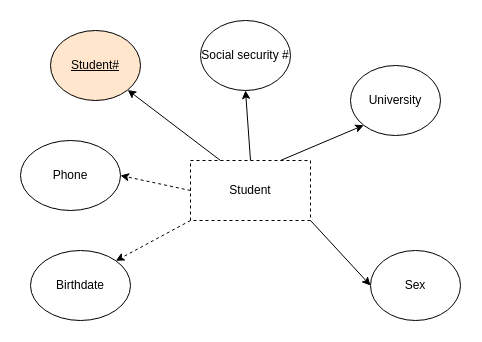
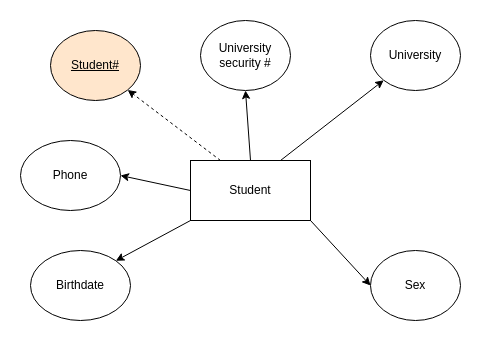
- <mxCell id="6" value="Social security #" style="ellipse;whiteSpace=wrap;html=1;" vertex="1" parent="1"><mxGeometry x="200" y="20" width="90" height="70" as="geometry" /></mxCell>
+ <mxCell id="6" value="University security #" style="ellipse;whiteSpace=wrap;html=1;" vertex="1" parent="1"><mxGeometry x="200" y="20" width="90" height="70" as="geometry" /></mxCell>
- <mxCell id="3" value="University" style="ellipse;whiteSpace=wrap;html=1;" vertex="1" parent="1"><mxGeometry x="350" y="65" width="90" height="70" as="geometry" /></mxCell>
+ <mxCell id="3" value="University" style="ellipse;whiteSpace=wrap;html=1;" vertex="1" parent="1"><mxGeometry x="370" y="20" width="90" height="70" as="geometry" /></mxCell>
- <mxCell id="11" value="" style="endArrow=classic;html=1;rounded=0;exitX=0.25;exitY=0;exitDx=0;exitDy=0;" edge="1" parent="1" source="2" target="5"><mxGeometry width="50" height="50" relative="1" as="geometry"><mxPoint x="110" y="170" as="sourcePoint" /><mxPoint x="213" y="90" as="targetPoint" /></mxGeometry></mxCell>
+ <mxCell id="11" value="" style="endArrow=classic;html=1;rounded=0;exitX=0.25;exitY=0;exitDx=0;exitDy=0;dashed=1;" edge="1" parent="1" source="2" target="5"><mxGeometry width="50" height="50" relative="1" as="geometry"><mxPoint x="110" y="170" as="sourcePoint" /><mxPoint x="213" y="90" as="targetPoint" /></mxGeometry></mxCell>
- <mxCell id="12" value="" style="endArrow=classic;html=1;rounded=0;entryX=1;entryY=0.5;entryDx=0;entryDy=0;exitX=0;exitY=0.5;exitDx=0;exitDy=0;dashed=1;" edge="1" parent="1" source="2" target="7"><mxGeometry width="50" height="50" relative="1" as="geometry"><mxPoint x="130" y="200" as="sourcePoint" /><mxPoint x="233" y="120" as="targetPoint" /></mxGeometry></mxCell>
+ <mxCell id="12" value="" style="endArrow=classic;html=1;rounded=0;entryX=1;entryY=0.5;entryDx=0;entryDy=0;exitX=0;exitY=0.5;exitDx=0;exitDy=0;" edge="1" parent="1" source="2" target="7"><mxGeometry width="50" height="50" relative="1" as="geometry"><mxPoint x="130" y="200" as="sourcePoint" /><mxPoint x="233" y="120" as="targetPoint" /></mxGeometry></mxCell>
- <mxCell id="2" value="Student" style="rounded=0;whiteSpace=wrap;html=1;dashed=1;" vertex="1" parent="1"><mxGeometry x="190" y="160" width="120" height="60" as="geometry" /></mxCell>
+ <mxCell id="2" value="Student" style="rounded=0;whiteSpace=wrap;html=1;" vertex="1" parent="1"><mxGeometry x="190" y="160" width="120" height="60" as="geometry" /></mxCell>
- <mxCell id="13" value="" style="endArrow=classic;html=1;rounded=0;entryX=1;entryY=0;entryDx=0;entryDy=0;exitX=0;exitY=1;exitDx=0;exitDy=0;dashed=1;" edge="1" parent="1" source="2" target="8"><mxGeometry width="50" height="50" relative="1" as="geometry"><mxPoint x="320" y="200" as="sourcePoint" /><mxPoint x="423" y="120" as="targetPoint" /></mxGeometry></mxCell>
+ <mxCell id="13" value="" style="endArrow=classic;html=1;rounded=0;entryX=1;entryY=0;entryDx=0;entryDy=0;exitX=0;exitY=1;exitDx=0;exitDy=0;" edge="1" parent="1" source="2" target="8"><mxGeometry width="50" height="50" relative="1" as="geometry"><mxPoint x="320" y="200" as="sourcePoint" /><mxPoint x="423" y="120" as="targetPoint" /></mxGeometry></mxCell>
